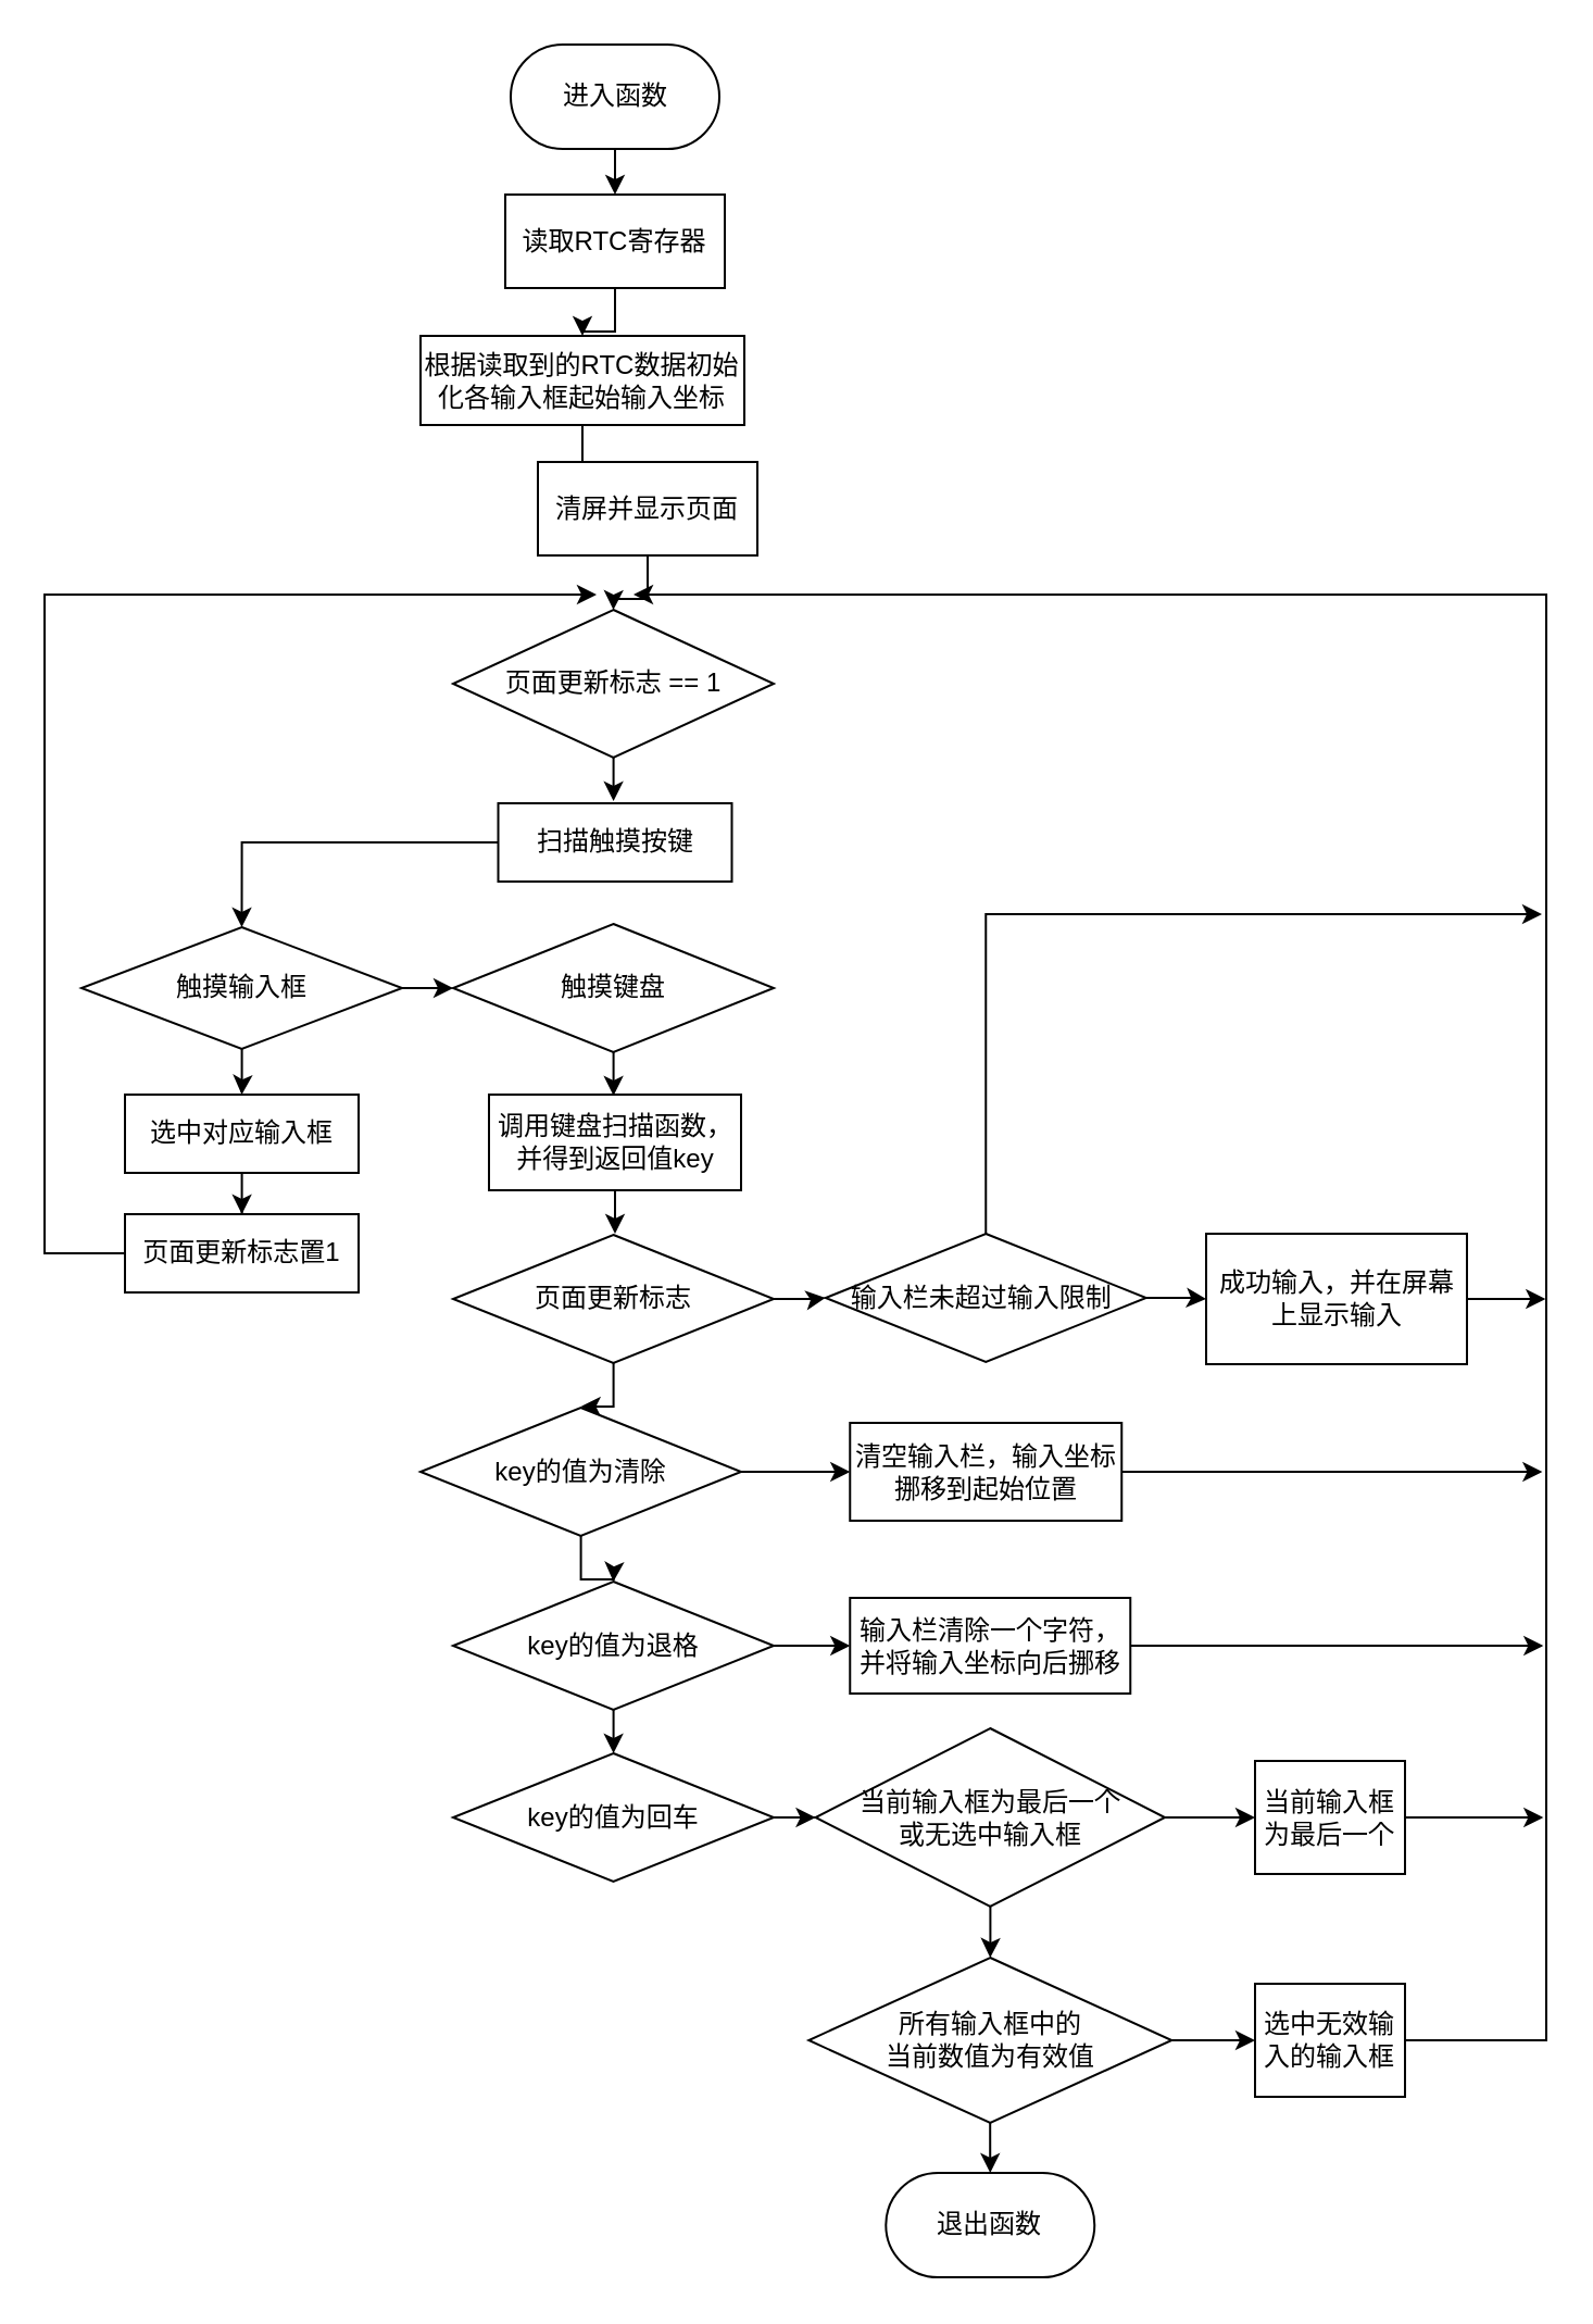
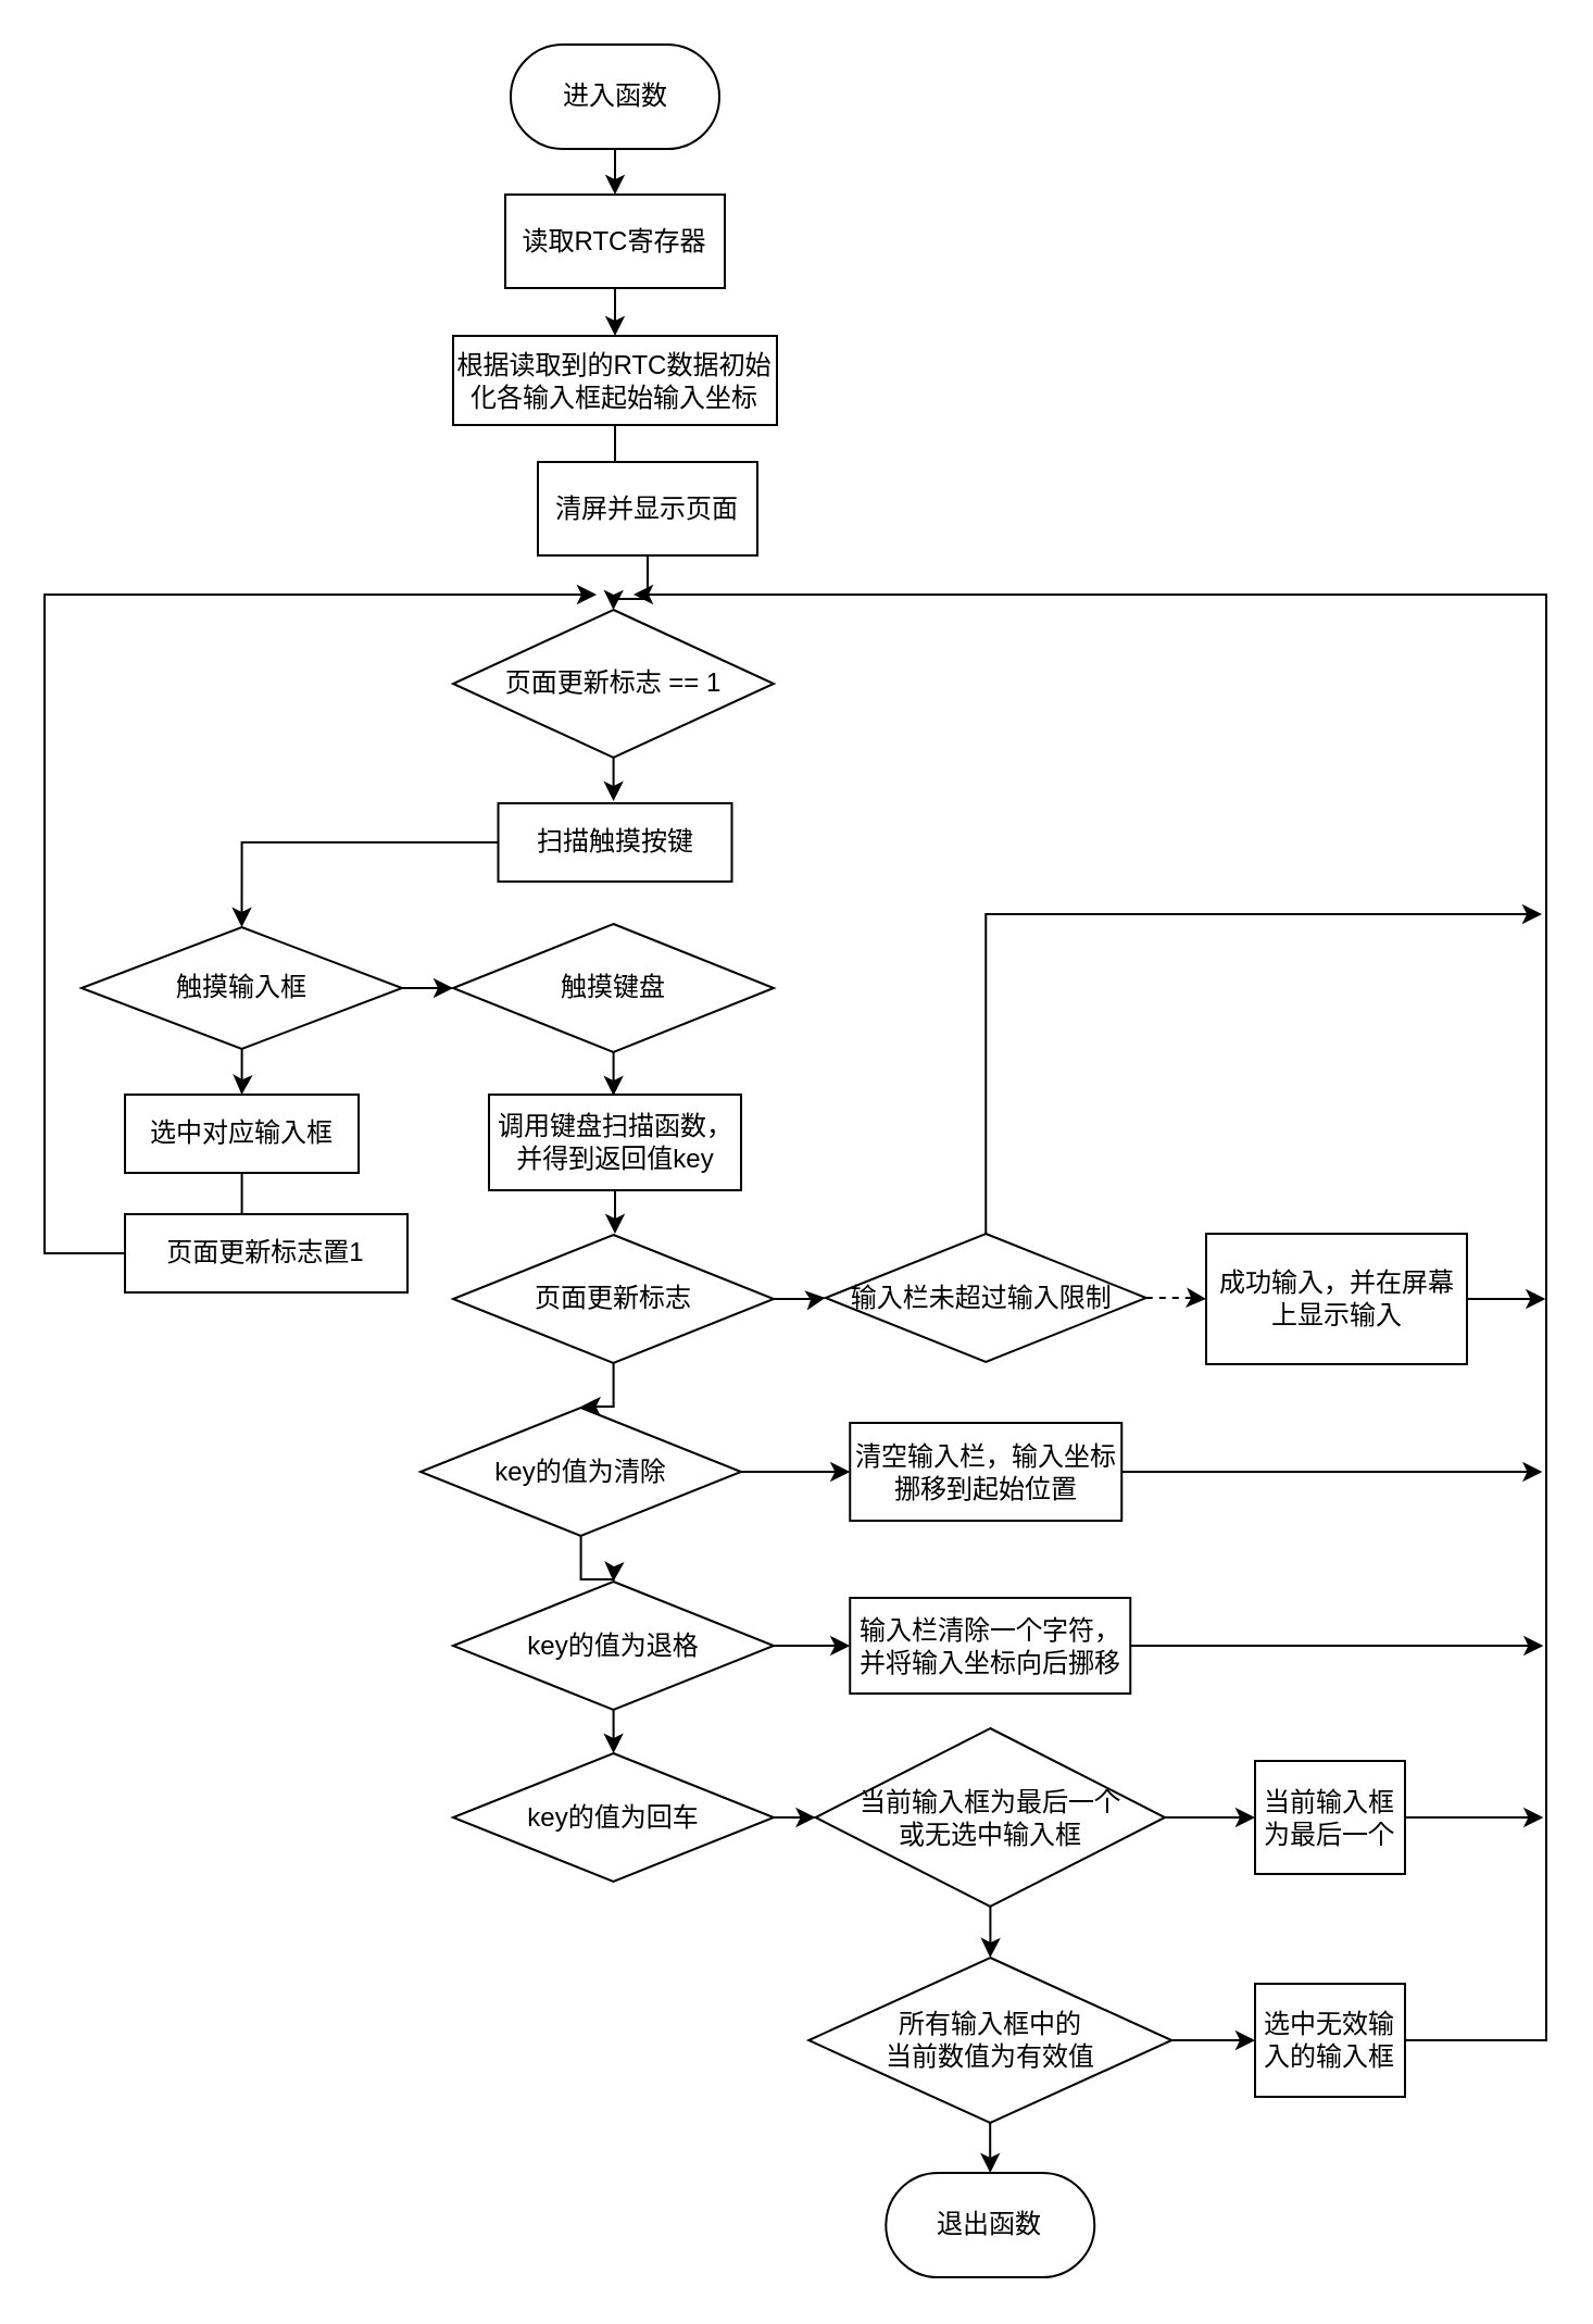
- <mxCell id="7" value="根据读取到的RTC数据初始化各输入框起始输入坐标" style="rounded=1;whiteSpace=wrap;html=1;arcSize=0;" vertex="1" parent="1"><mxGeometry x="193" y="154" width="149" height="41" as="geometry" /></mxCell>
+ <mxCell id="7" value="根据读取到的RTC数据初始化各输入框起始输入坐标" style="rounded=1;whiteSpace=wrap;html=1;arcSize=0;" vertex="1" parent="1"><mxGeometry x="208" y="154" width="149" height="41" as="geometry" /></mxCell>
- <mxCell id="22" value="页面更新标志置1" style="rounded=1;whiteSpace=wrap;html=1;arcSize=0;" vertex="1" parent="1"><mxGeometry x="57" y="558" width="107.5" height="36" as="geometry" /></mxCell>
+ <mxCell id="22" value="页面更新标志置1" style="rounded=1;whiteSpace=wrap;html=1;arcSize=0;" vertex="1" parent="1"><mxGeometry x="57" y="558" width="130" height="36" as="geometry" /></mxCell>
- <mxCell id="38" style="edgeStyle=orthogonalEdgeStyle;rounded=0;orthogonalLoop=1;jettySize=auto;html=1;entryX=0;entryY=0.5;entryDx=0;entryDy=0;" edge="1" parent="1" source="40" target="37"><mxGeometry relative="1" as="geometry" /></mxCell>
+ <mxCell id="38" style="edgeStyle=orthogonalEdgeStyle;rounded=0;orthogonalLoop=1;jettySize=auto;html=1;entryX=0;entryY=0.5;entryDx=0;entryDy=0;dashed=1;" edge="1" parent="1" source="40" target="37"><mxGeometry relative="1" as="geometry" /></mxCell>
